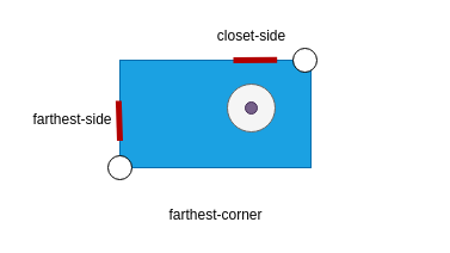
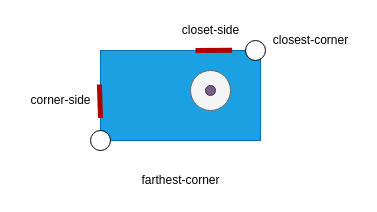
+ <mxCell id="12" value="closest-corner" style="text;html=1;align=center;verticalAlign=middle;resizable=0;points=[];autosize=1;strokeColor=none;fillColor=none;" vertex="1" parent="1"><mxGeometry x="265" y="30" width="90" height="20" as="geometry" /></mxCell>
- <mxCell id="8" value="farthest-side" style="text;html=1;align=center;verticalAlign=middle;resizable=0;points=[];autosize=1;strokeColor=none;fillColor=none;" vertex="1" parent="1"><mxGeometry x="20" y="90" width="80" height="20" as="geometry" /></mxCell>
+ <mxCell id="8" value="corner-side" style="text;html=1;align=center;verticalAlign=middle;resizable=0;points=[];autosize=1;strokeColor=none;fillColor=none;" vertex="1" parent="1"><mxGeometry x="20" y="90" width="80" height="20" as="geometry" /></mxCell>
